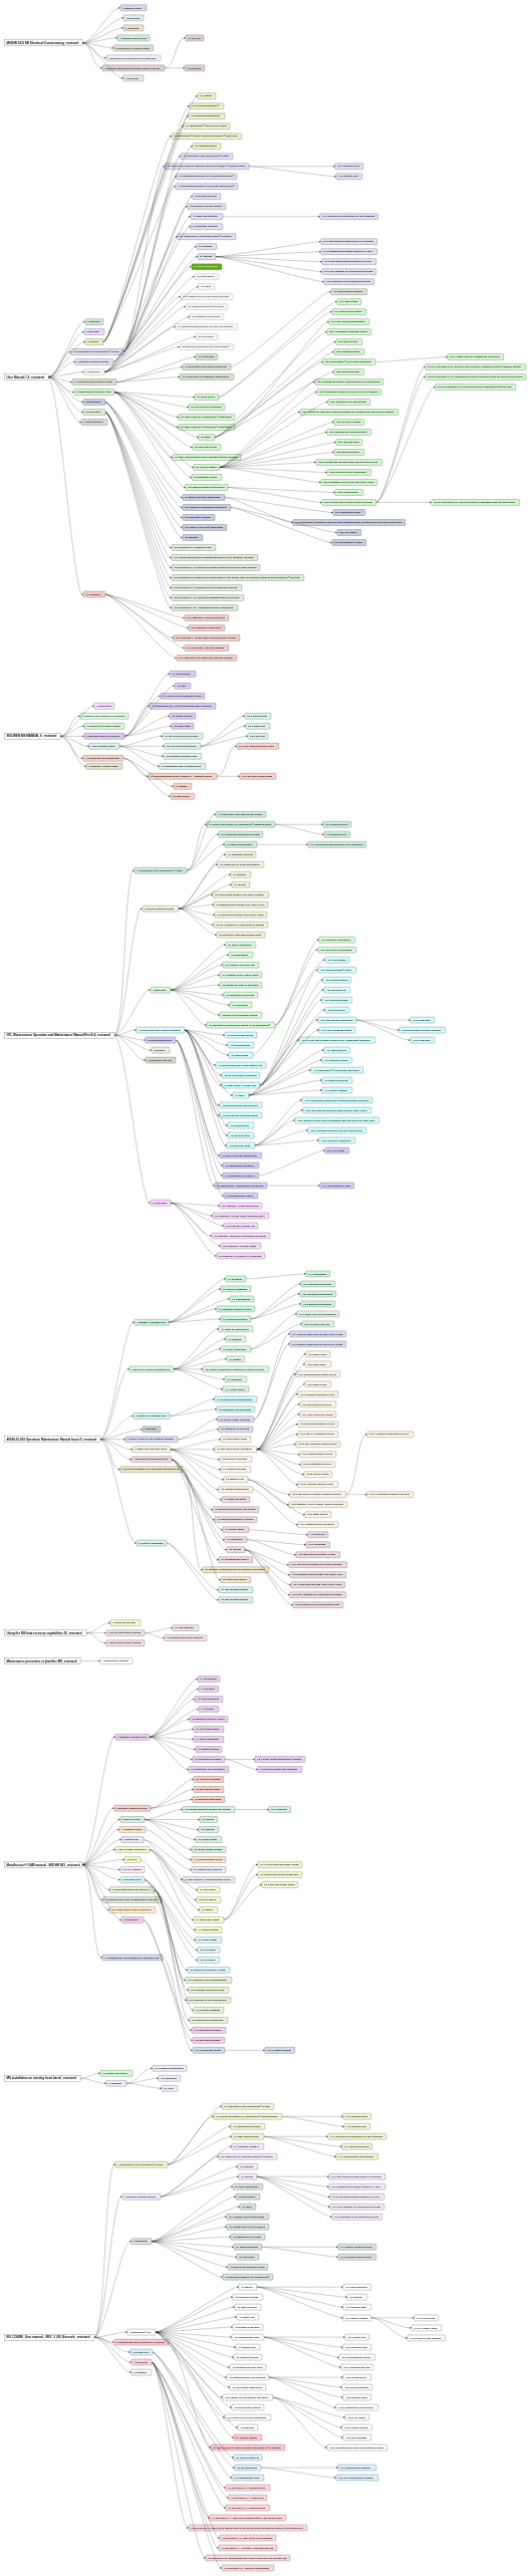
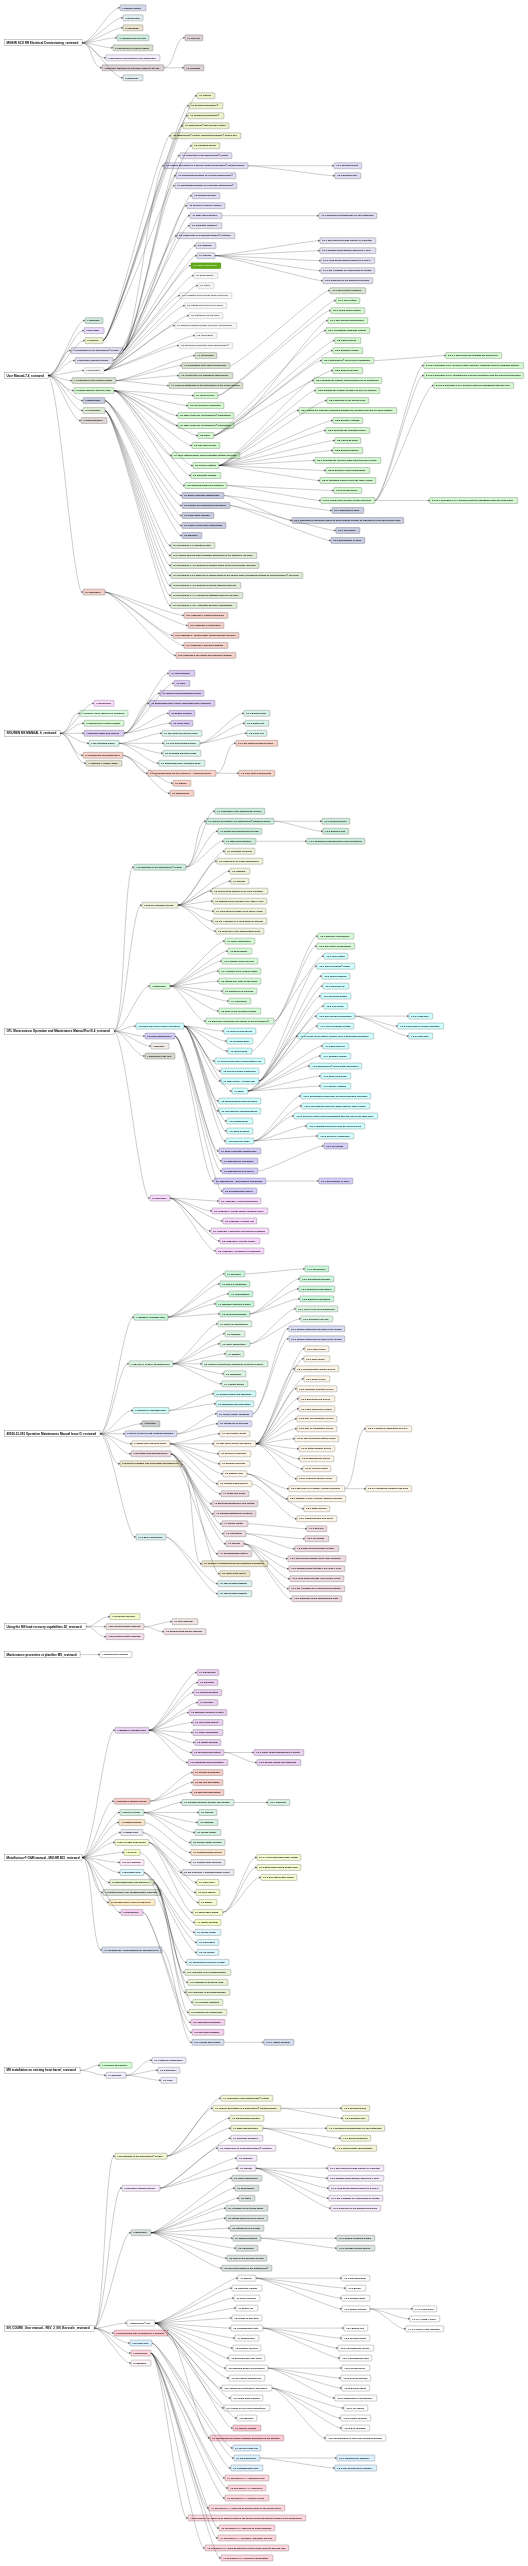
+ <mxCell id="528" value="" style="curved=1;edgeStyle=entityRelationEdgeStyle;" edge="1" parent="1" source="54" target="59"><mxGeometry relative="1" as="geometry"><Array as="points"><mxPoint x="612" y="1911.25" /><mxPoint x="688" y="1925" /></Array></mxGeometry></mxCell>
+ <mxCell id="59" value="&lt;b&gt;7.4 Classical integration of the Motosuiveur in the control system&lt;/b&gt;" style="rectangle;html=1;treeMoving=1;rounded=1;fontFamily=Helvetica;fontSize=11;fontColor=default;align=left;spacingLeft=10;fillColor=#d7e2d0;" vertex="1" parent="1"><mxGeometry x="845" y="1910" width="370" height="30" as="geometry" /></mxCell>
- <mxCell id="127" value="&lt;b&gt;4.1 Hoist enabled.&lt;/b&gt;" style="rectangle;html=1;treeMoving=1;rounded=1;fontFamily=Helvetica;fontSize=11;fontColor=default;align=left;spacingLeft=10;fillColor=#dcccf3;" vertex="1" parent="1"><mxGeometry x="845" y="3340" width="130" height="30" as="geometry" /></mxCell>
+ <mxCell id="127" value="&lt;b&gt;4.1 Hoist enabled.&lt;/b&gt;" style="rectangle;html=1;treeMoving=1;rounded=1;fontFamily=Helvetica;fontSize=11;fontColor=default;align=left;spacingLeft=10;fillColor=#dcccf3;" vertex="1" parent="1"><mxGeometry x="845" y="3350" width="130" height="30" as="geometry" /></mxCell>
